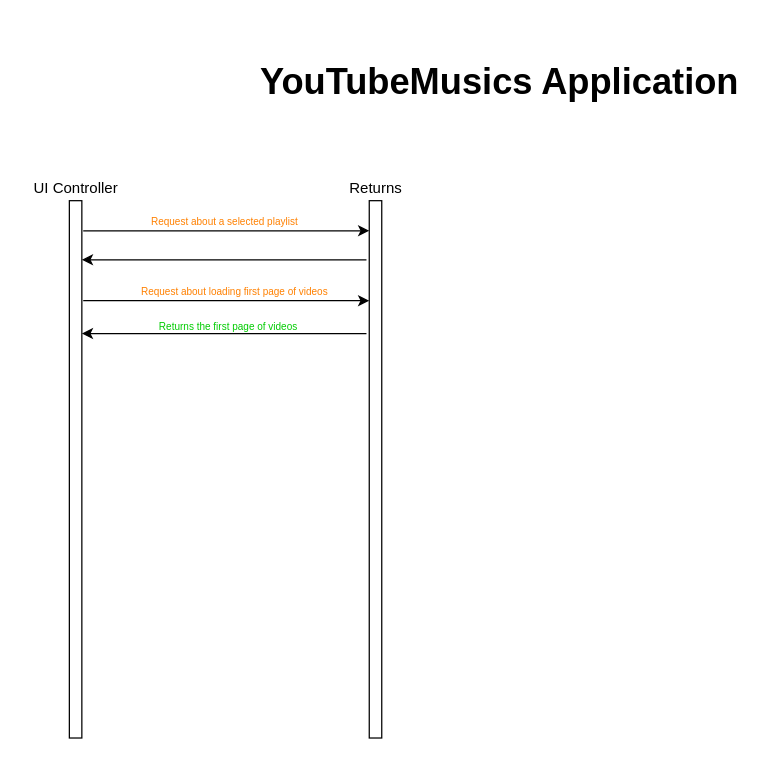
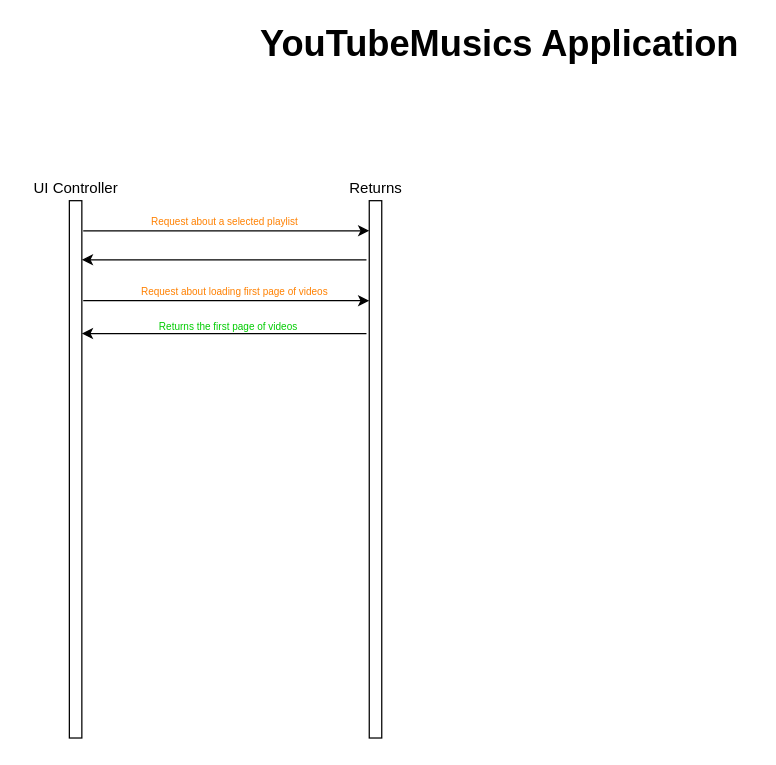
- <mxCell id="2" value="&lt;b&gt;&lt;font style=&quot;font-size: 29px&quot;&gt;YouTubeMusics Application&lt;/font&gt;&lt;/b&gt;" style="text;html=1;align=center;verticalAlign=middle;resizable=0;points=[];autosize=1;" vertex="1" parent="1"><mxGeometry x="199" y="50" width="400" height="30" as="geometry" /></mxCell>
+ <mxCell id="2" value="&lt;b&gt;&lt;font style=&quot;font-size: 29px&quot;&gt;YouTubeMusics Application&lt;/font&gt;&lt;/b&gt;" style="text;html=1;align=center;verticalAlign=middle;resizable=0;points=[];autosize=1;" vertex="1" parent="1"><mxGeometry x="199" y="20" width="400" height="30" as="geometry" /></mxCell>
